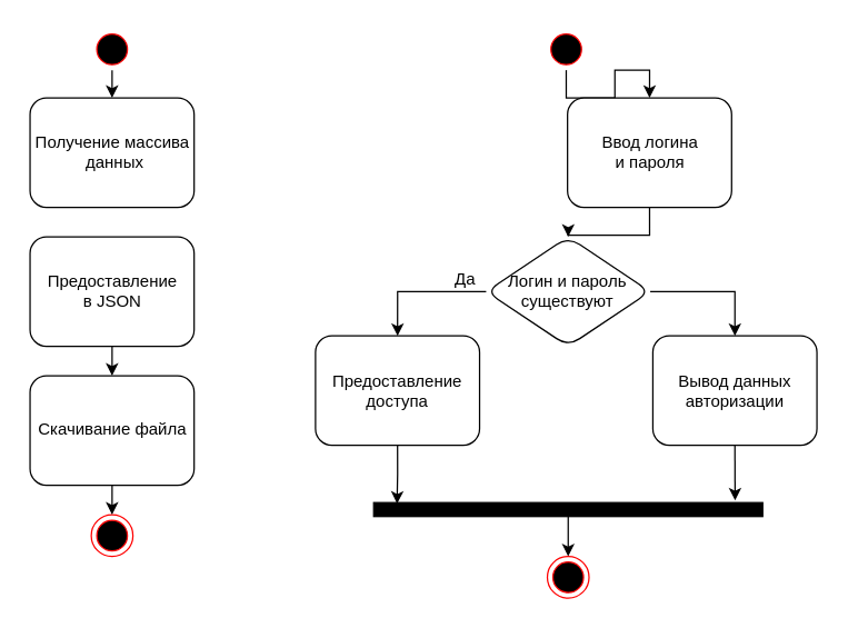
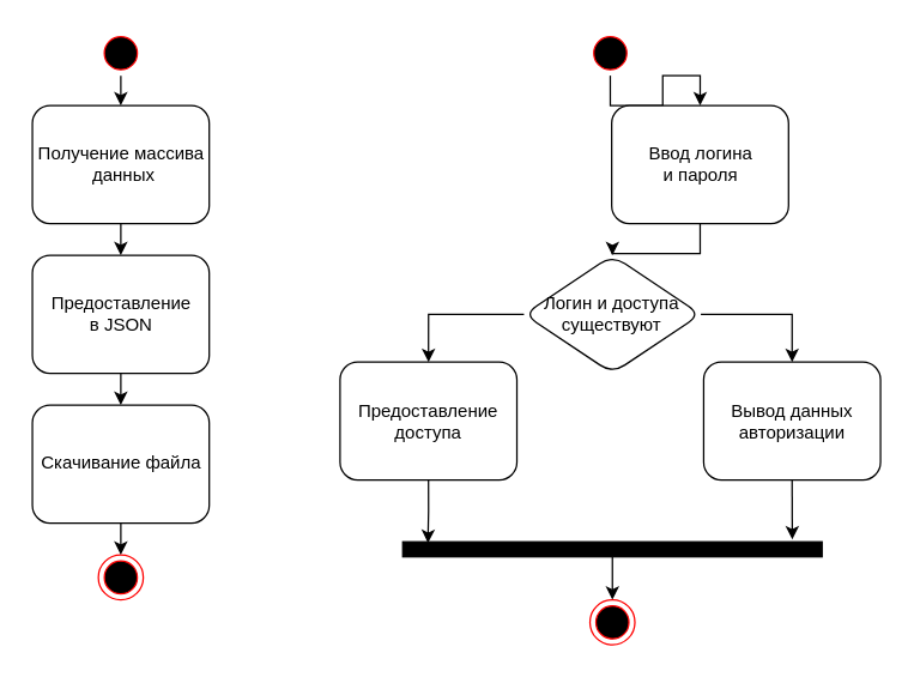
+ <mxCell id="5" style="edgeStyle=orthogonalEdgeStyle;rounded=0;orthogonalLoop=1;jettySize=auto;html=1;exitX=0.5;exitY=1;exitDx=0;exitDy=0;entryX=0.5;entryY=0;entryDx=0;entryDy=0;" edge="1" parent="1" source="6" target="8"><mxGeometry relative="1" as="geometry" /></mxCell>
- <mxCell id="20" value="Да" style="text;html=1;align=center;verticalAlign=middle;resizable=0;points=[];autosize=1;strokeColor=none;fillColor=none;" vertex="1" parent="1"><mxGeometry x="319.24" y="191.26" width="30" height="20" as="geometry" /></mxCell>
- <mxCell id="23" value="&lt;span&gt;Логин и пароль существуют&lt;/span&gt;" style="rhombus;whiteSpace=wrap;html=1;fillColor=#FFFFFF;strokeColor=#000000;rounded=1;" vertex="1" parent="1"><mxGeometry x="349.24" y="170" width="118.11" height="78.74" as="geometry" /></mxCell>
+ <mxCell id="23" value="&lt;span&gt;Логин и доступа существуют&lt;/span&gt;" style="rhombus;whiteSpace=wrap;html=1;fillColor=#FFFFFF;strokeColor=#000000;rounded=1;" vertex="1" parent="1"><mxGeometry x="349.24" y="170" width="118.11" height="78.74" as="geometry" /></mxCell>
